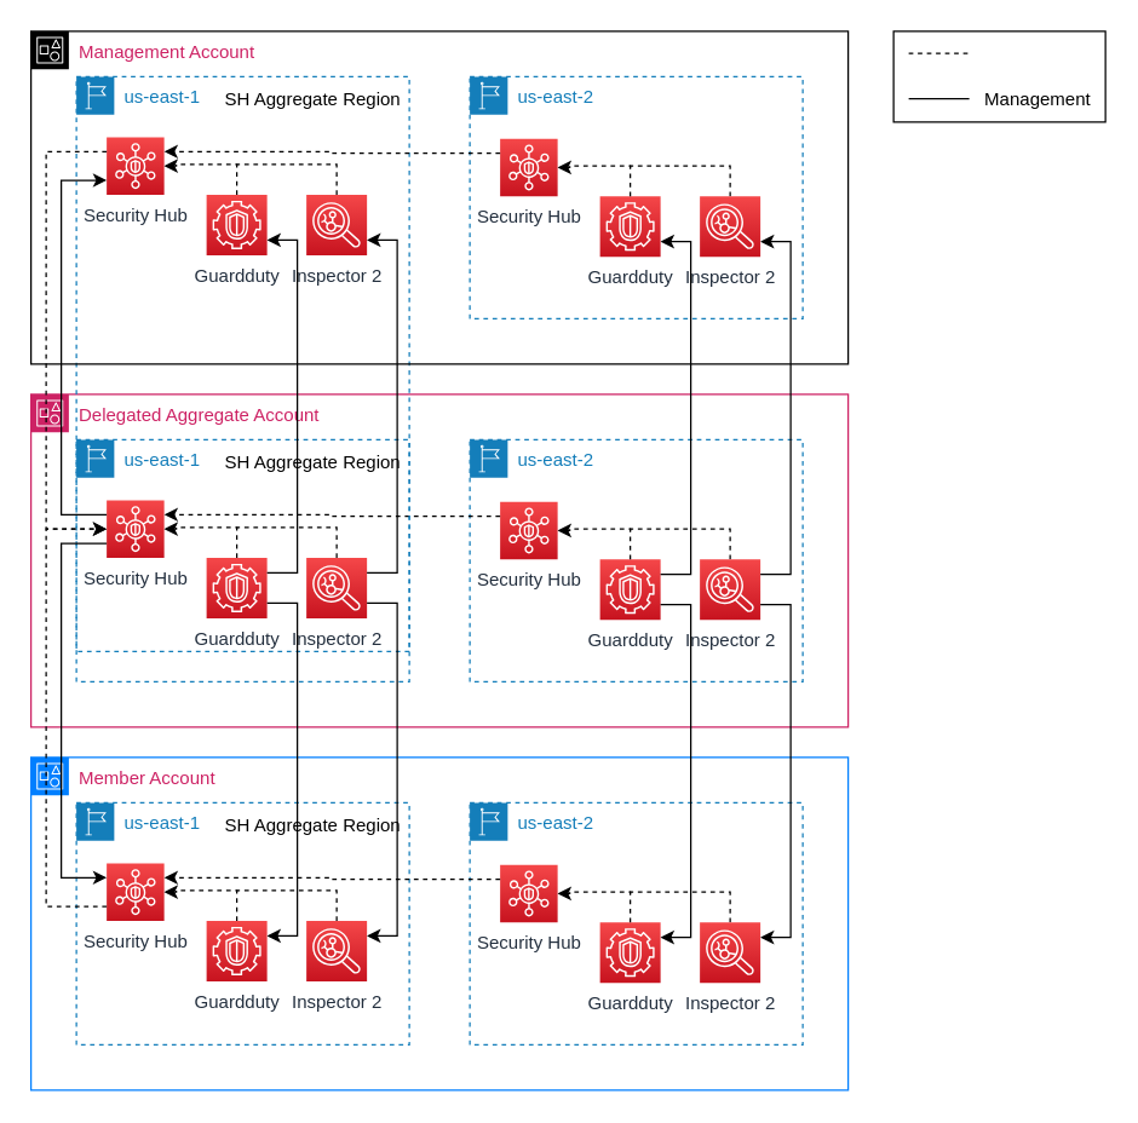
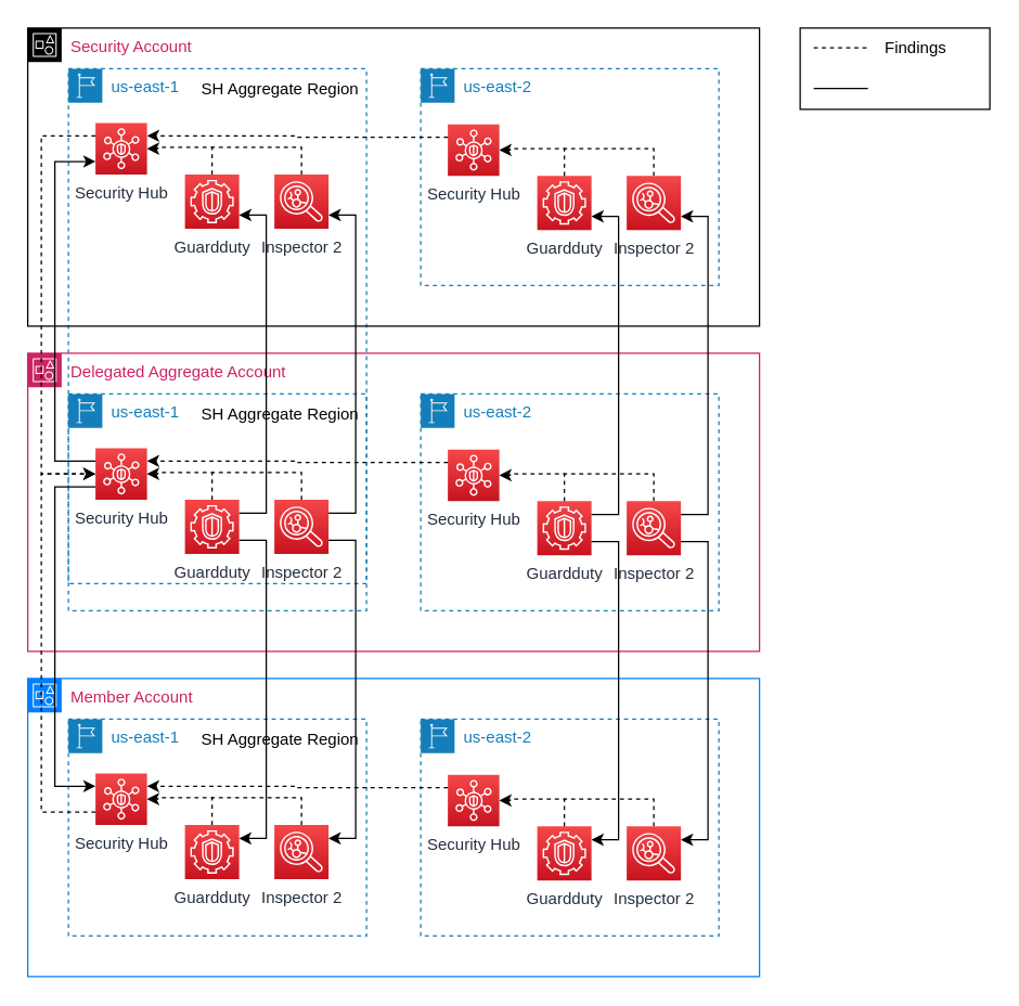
- <mxCell id="38" value="Management Account" style="points=[[0,0],[0.25,0],[0.5,0],[0.75,0],[1,0],[1,0.25],[1,0.5],[1,0.75],[1,1],[0.75,1],[0.5,1],[0.25,1],[0,1],[0,0.75],[0,0.5],[0,0.25]];outlineConnect=0;gradientColor=none;html=1;whiteSpace=wrap;fontSize=12;fontStyle=0;container=1;pointerEvents=0;collapsible=0;recursiveResize=0;shape=mxgraph.aws4.group;grIcon=mxgraph.aws4.group_account;strokeColor=#000000;fillColor=none;verticalAlign=top;align=left;spacingLeft=30;fontColor=#CD2264;dashed=0;" parent="1" vertex="1"><mxGeometry x="20" y="20" width="540" height="220" as="geometry" /></mxCell>
+ <mxCell id="38" value="Security Account" style="points=[[0,0],[0.25,0],[0.5,0],[0.75,0],[1,0],[1,0.25],[1,0.5],[1,0.75],[1,1],[0.75,1],[0.5,1],[0.25,1],[0,1],[0,0.75],[0,0.5],[0,0.25]];outlineConnect=0;gradientColor=none;html=1;whiteSpace=wrap;fontSize=12;fontStyle=0;container=1;pointerEvents=0;collapsible=0;recursiveResize=0;shape=mxgraph.aws4.group;grIcon=mxgraph.aws4.group_account;strokeColor=#000000;fillColor=none;verticalAlign=top;align=left;spacingLeft=30;fontColor=#CD2264;dashed=0;" parent="1" vertex="1"><mxGeometry x="20" y="20" width="540" height="220" as="geometry" /></mxCell>
+ <mxCell id="63" value="Findings" style="text;html=1;align=center;verticalAlign=middle;resizable=0;points=[];autosize=1;strokeColor=none;fillColor=none;" parent="59" vertex="1"><mxGeometry x="50" width="70" height="30" as="geometry" /></mxCell>
- <mxCell id="64" value="Management" style="text;html=1;align=center;verticalAlign=middle;resizable=0;points=[];autosize=1;strokeColor=none;fillColor=none;" parent="59" vertex="1"><mxGeometry x="50" y="30" width="90" height="30" as="geometry" /></mxCell>
